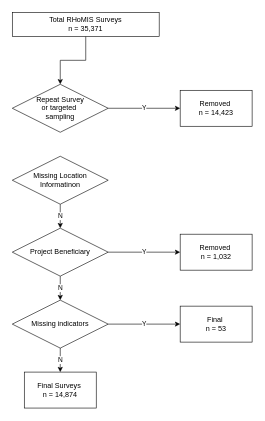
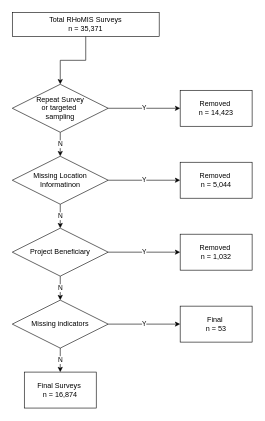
+ <mxCell id="5" value="N" style="edgeStyle=orthogonalEdgeStyle;rounded=0;orthogonalLoop=1;jettySize=auto;html=1;" parent="1" source="6" target="10" edge="1"><mxGeometry relative="1" as="geometry" /></mxCell>
+ <mxCell id="8" value="Y" style="edgeStyle=orthogonalEdgeStyle;rounded=0;orthogonalLoop=1;jettySize=auto;html=1;entryX=0;entryY=0.5;entryDx=0;entryDy=0;" parent="1" source="10" target="11" edge="1"><mxGeometry relative="1" as="geometry" /></mxCell>
+ <mxCell id="11" value="Removed&amp;nbsp;&lt;br&gt;n =&amp;nbsp;5,044" style="rounded=0;whiteSpace=wrap;html=1;" parent="1" vertex="1"><mxGeometry x="300" y="270" width="120" height="60" as="geometry" /></mxCell>
- <mxCell id="16" value="Final Surveys&amp;nbsp;&lt;br&gt;n = 14,874" style="rounded=0;whiteSpace=wrap;html=1;" parent="1" vertex="1"><mxGeometry x="40" y="620" width="120" height="60" as="geometry" /></mxCell>
+ <mxCell id="16" value="Final Surveys&amp;nbsp;&lt;br&gt;n = 16,874" style="rounded=0;whiteSpace=wrap;html=1;" parent="1" vertex="1"><mxGeometry x="40" y="620" width="120" height="60" as="geometry" /></mxCell>
